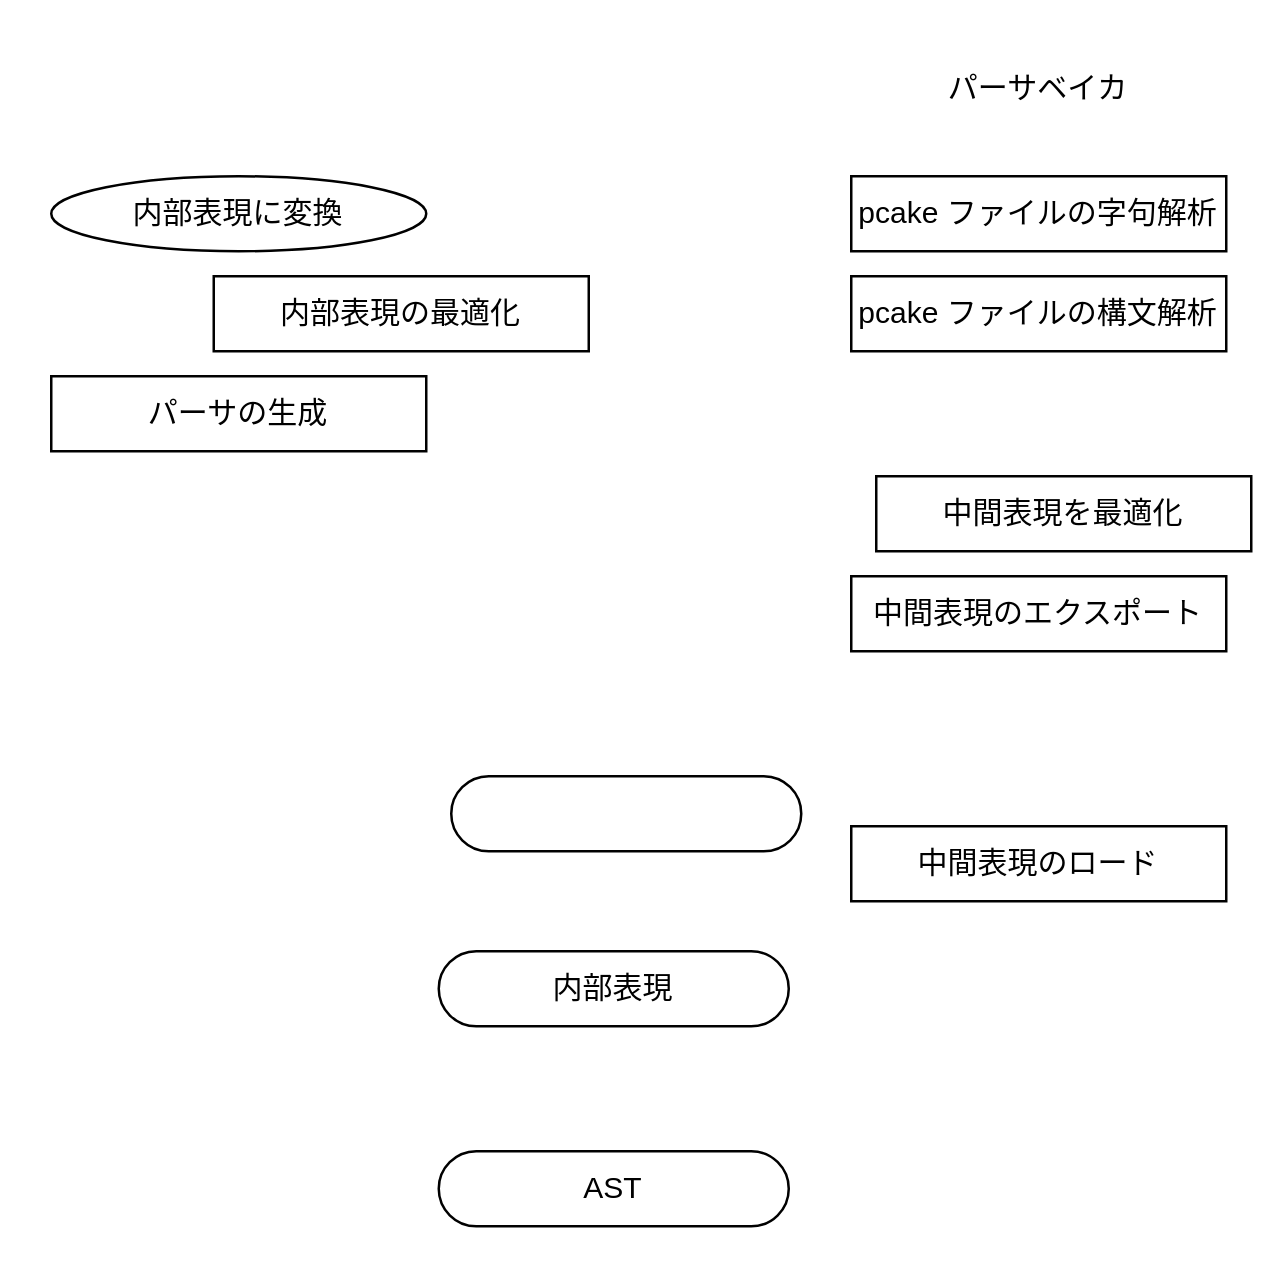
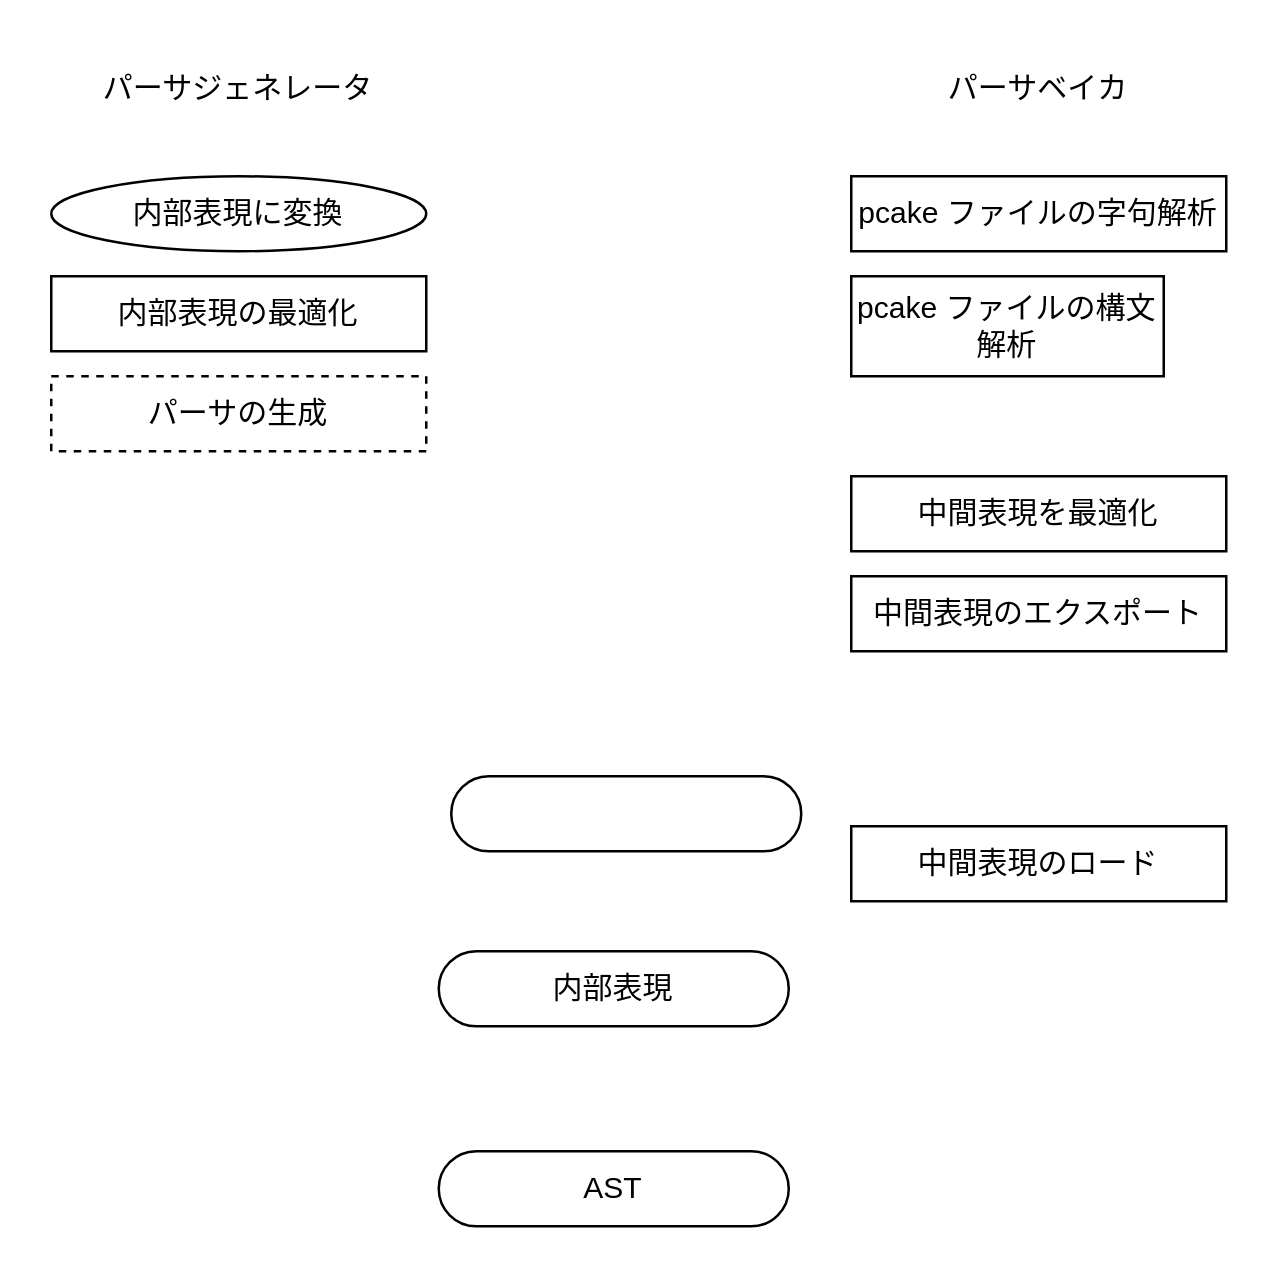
+ <mxCell id="3" value="パーサジェネレータ" style="text;html=1;strokeColor=none;fillColor=none;align=center;verticalAlign=middle;whiteSpace=wrap;rounded=0;" vertex="1" parent="1"><mxGeometry x="35" y="20" width="120" height="30" as="geometry" /></mxCell>
- <mxCell id="11" value="内部表現の最適化" style="rounded=0;whiteSpace=wrap;html=1;" vertex="1" parent="1"><mxGeometry x="85" y="110" width="150" height="30" as="geometry" /></mxCell>
+ <mxCell id="11" value="内部表現の最適化" style="rounded=0;whiteSpace=wrap;html=1;" vertex="1" parent="1"><mxGeometry x="20" y="110" width="150" height="30" as="geometry" /></mxCell>
- <mxCell id="8" value="pcake ファイルの構文解析" style="rounded=0;whiteSpace=wrap;html=1;" vertex="1" parent="1"><mxGeometry x="340" y="110" width="150" height="30" as="geometry" /></mxCell>
+ <mxCell id="8" value="pcake ファイルの構文解析" style="rounded=0;whiteSpace=wrap;html=1;" vertex="1" parent="1"><mxGeometry x="340" y="110" width="125" height="40" as="geometry" /></mxCell>
- <mxCell id="9" value="パーサの生成" style="rounded=0;whiteSpace=wrap;html=1;" vertex="1" parent="1"><mxGeometry x="20" y="150" width="150" height="30" as="geometry" /></mxCell>
+ <mxCell id="9" value="パーサの生成" style="rounded=0;whiteSpace=wrap;html=1;dashed=1;" vertex="1" parent="1"><mxGeometry x="20" y="150" width="150" height="30" as="geometry" /></mxCell>
- <mxCell id="4" value="中間表現を最適化" style="rounded=0;whiteSpace=wrap;html=1;" vertex="1" parent="1"><mxGeometry x="350" y="190" width="150" height="30" as="geometry" /></mxCell>
+ <mxCell id="4" value="中間表現を最適化" style="rounded=0;whiteSpace=wrap;html=1;" vertex="1" parent="1"><mxGeometry x="340" y="190" width="150" height="30" as="geometry" /></mxCell>
